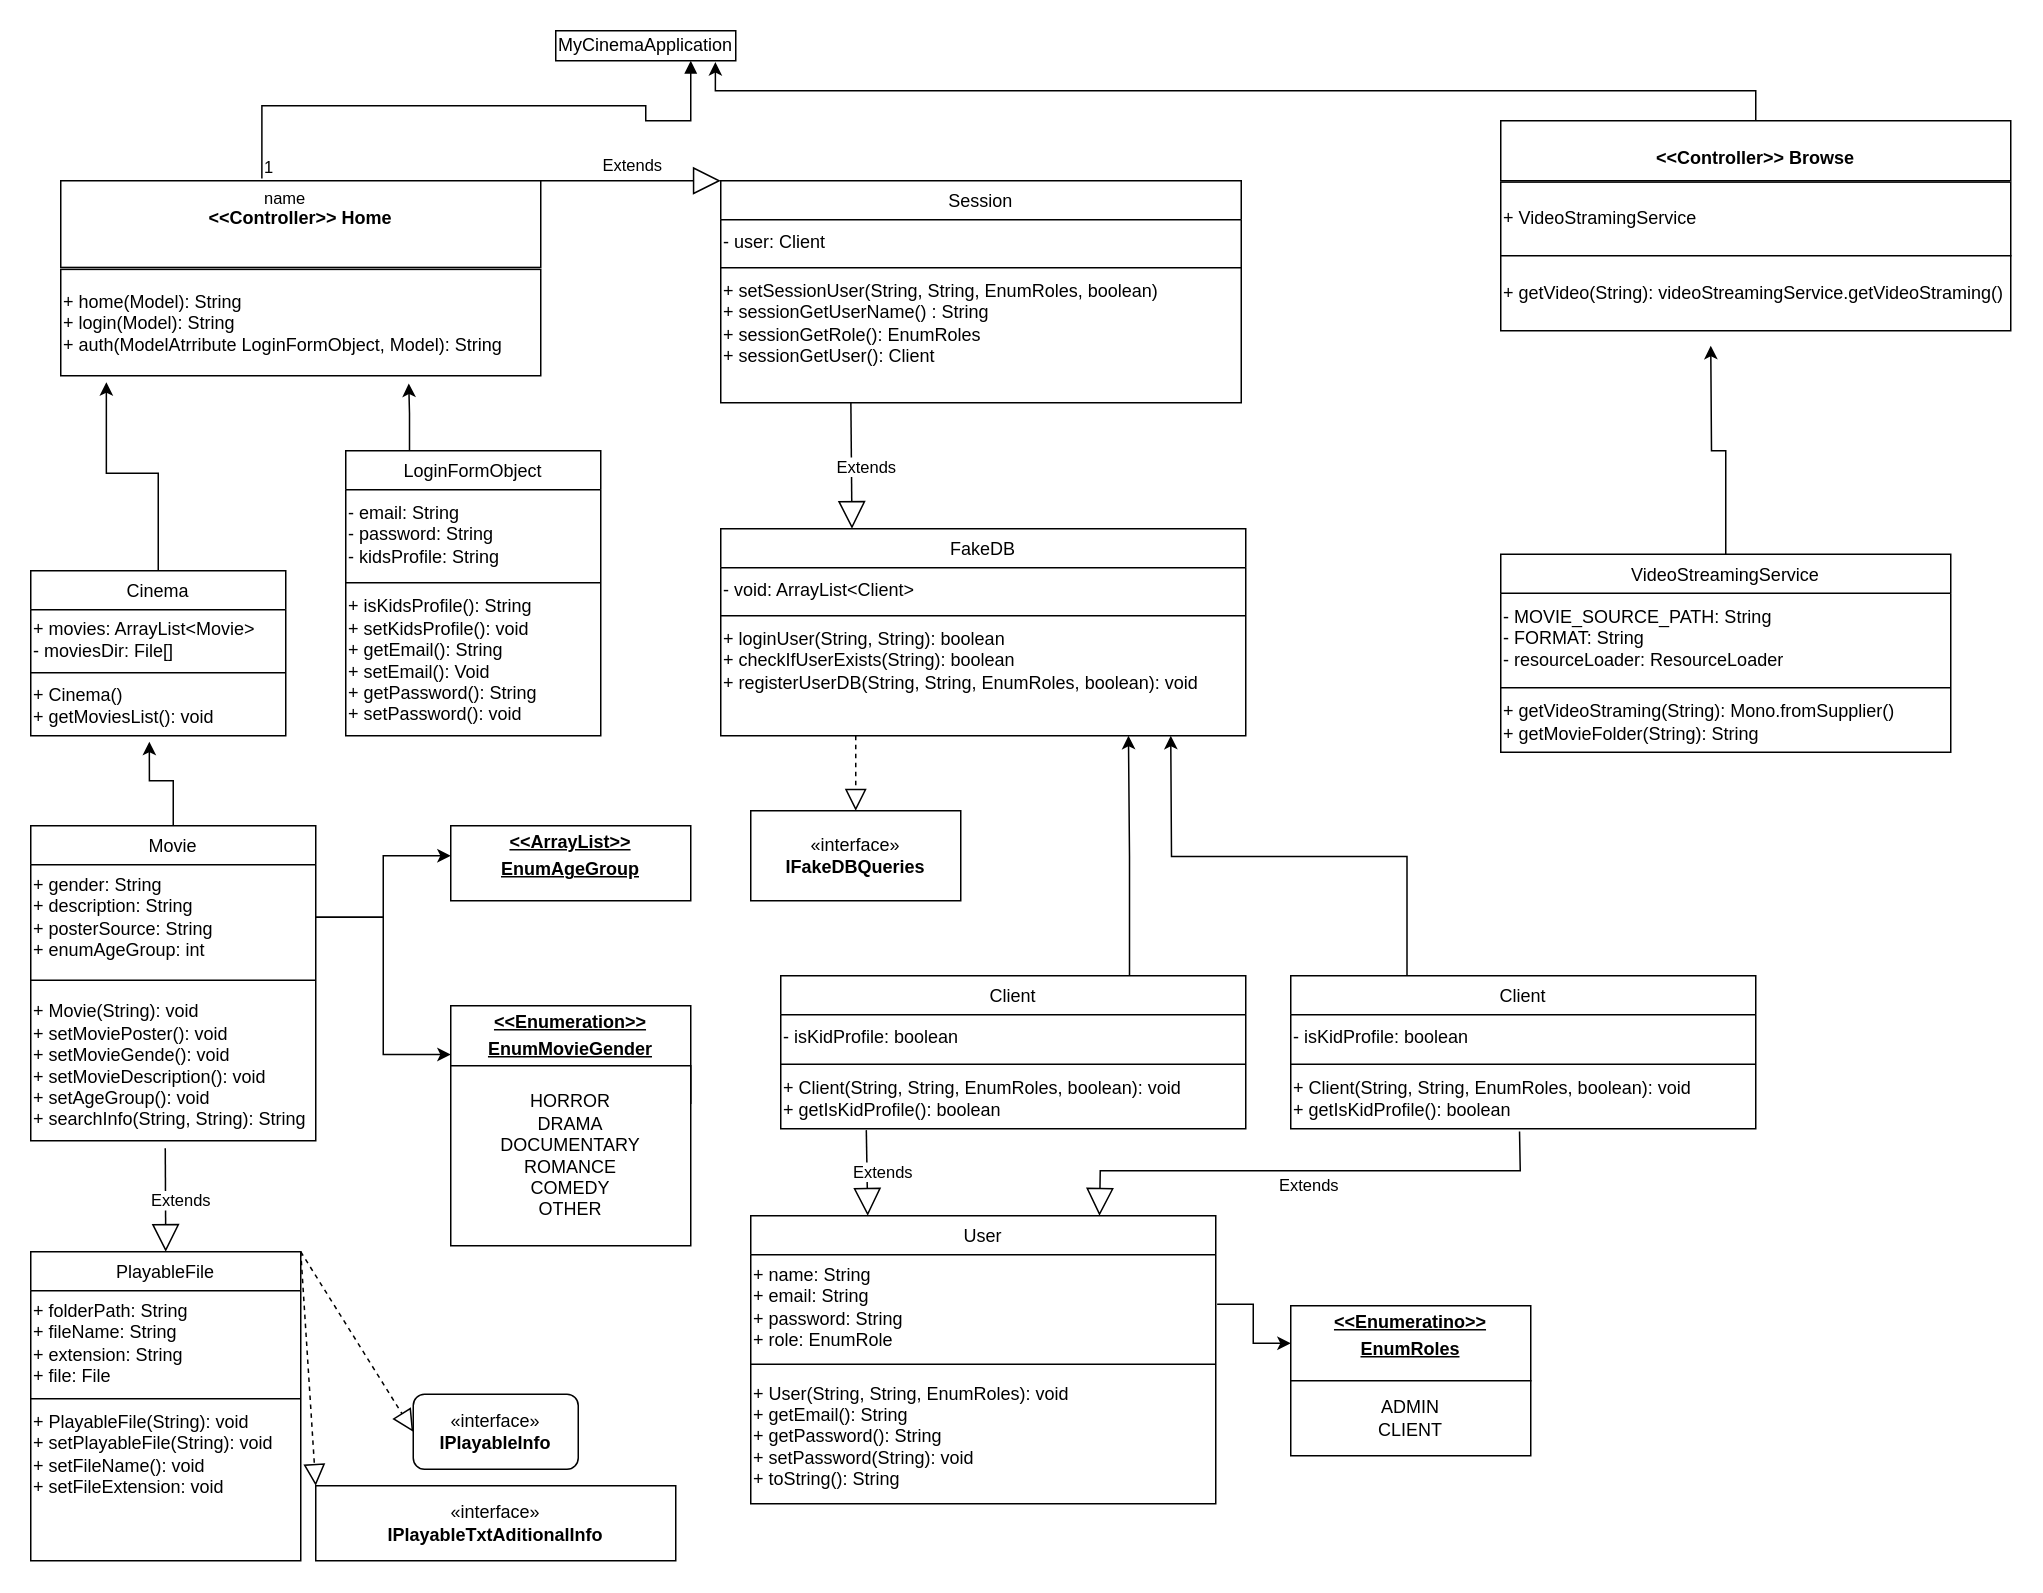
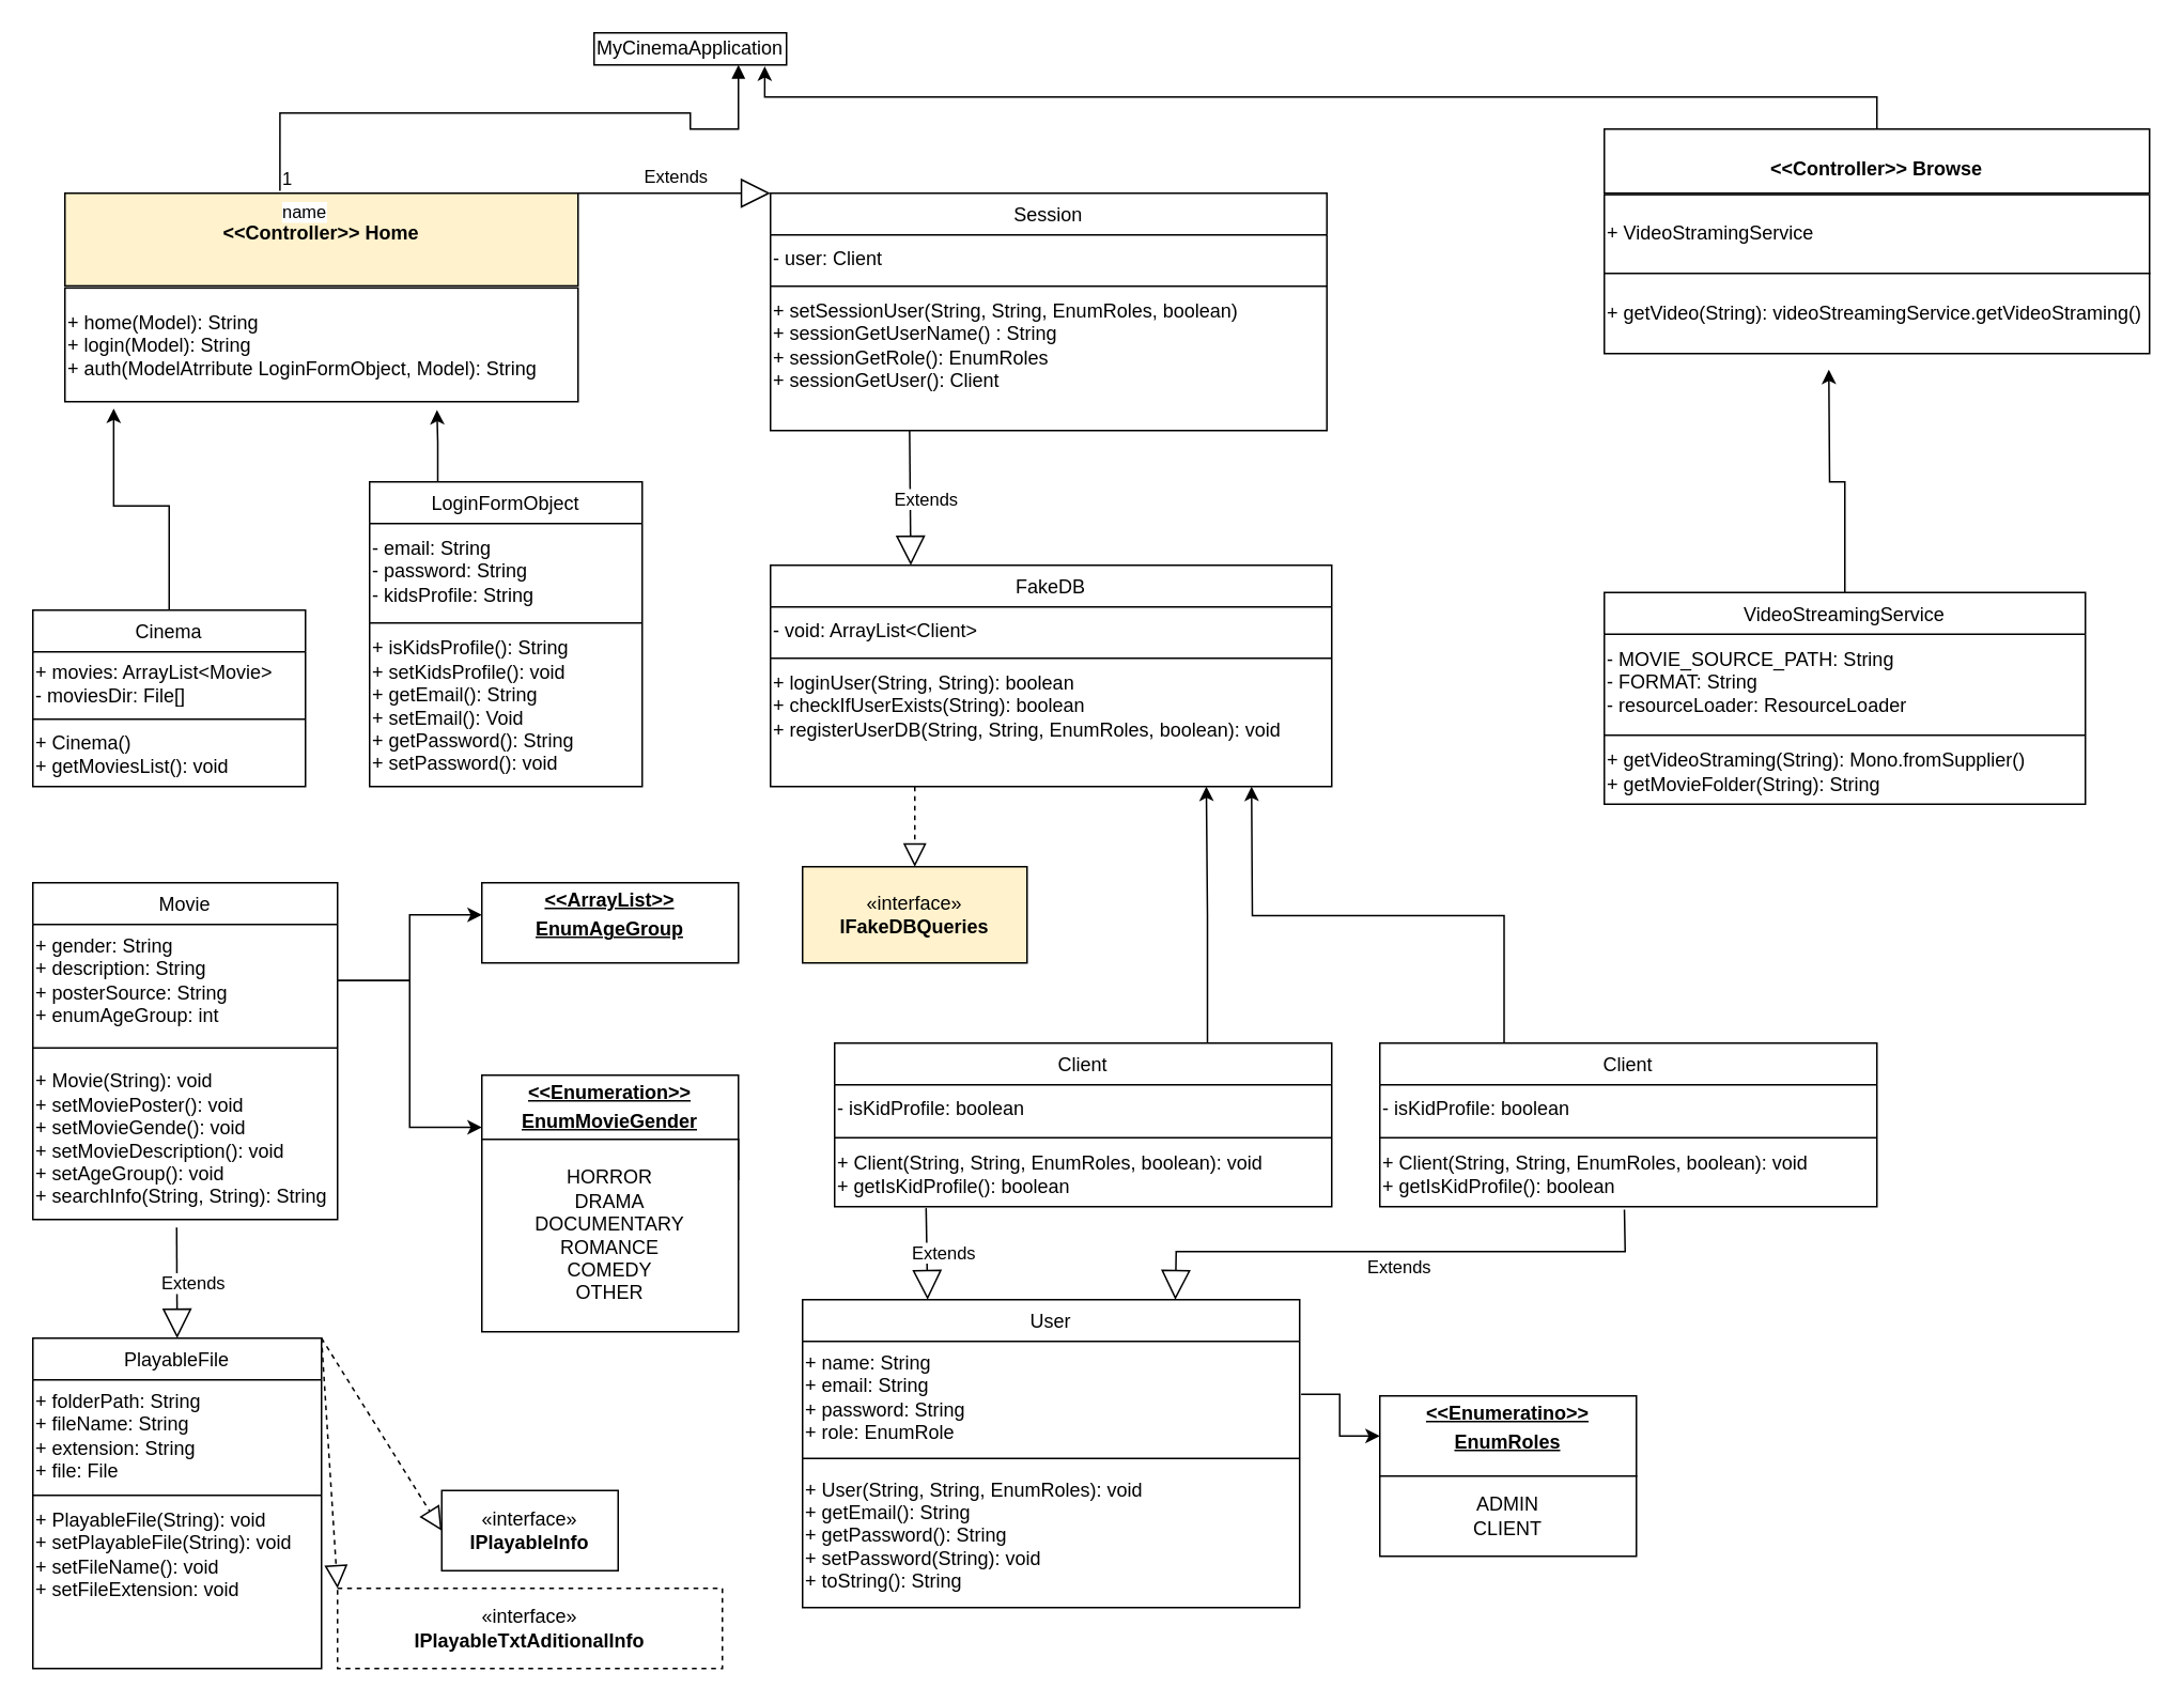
- <mxCell id="29" value="&lt;p style=&quot;margin:0px;margin-top:4px;text-align:center;&quot;&gt;&lt;br&gt;&lt;b&gt;&amp;lt;&amp;lt;Controller&amp;gt;&amp;gt; Home&lt;/b&gt;&lt;/p&gt;" style="verticalAlign=top;align=left;overflow=fill;html=1;whiteSpace=wrap;" vertex="1" parent="28"><mxGeometry x="-50" width="320" height="57.778" as="geometry" /></mxCell>
+ <mxCell id="29" value="&lt;p style=&quot;margin:0px;margin-top:4px;text-align:center;&quot;&gt;&lt;br&gt;&lt;b&gt;&amp;lt;&amp;lt;Controller&amp;gt;&amp;gt; Home&lt;/b&gt;&lt;/p&gt;" style="verticalAlign=top;align=left;overflow=fill;html=1;whiteSpace=wrap;fillColor=#fff2cc;" vertex="1" parent="28"><mxGeometry x="-50" width="320" height="57.778" as="geometry" /></mxCell>
- <mxCell id="40" style="edgeStyle=orthogonalEdgeStyle;rounded=0;orthogonalLoop=1;jettySize=auto;html=1;exitX=0.5;exitY=0;exitDx=0;exitDy=0;entryX=0.465;entryY=1.1;entryDx=0;entryDy=0;entryPerimeter=0;" edge="1" parent="1" source="11" target="22"><mxGeometry relative="1" as="geometry" /></mxCell>
- <mxCell id="48" value="«interface»&lt;br&gt;&lt;b&gt;IFakeDBQueries&lt;/b&gt;" style="html=1;whiteSpace=wrap;" vertex="1" parent="1"><mxGeometry x="500" y="540" width="140" height="60" as="geometry" /></mxCell>
+ <mxCell id="48" value="«interface»&lt;br&gt;&lt;b&gt;IFakeDBQueries&lt;/b&gt;" style="html=1;whiteSpace=wrap;fillColor=#fff2cc;" vertex="1" parent="1"><mxGeometry x="500" y="540" width="140" height="60" as="geometry" /></mxCell>
- <mxCell id="42" value="«interface»&lt;br&gt;&lt;b&gt;IPlayableInfo&lt;/b&gt;" style="html=1;whiteSpace=wrap;rounded=1;" vertex="1" parent="1"><mxGeometry x="275" y="929" width="110" height="50" as="geometry" /></mxCell>
+ <mxCell id="42" value="«interface»&lt;br&gt;&lt;b&gt;IPlayableInfo&lt;/b&gt;" style="html=1;whiteSpace=wrap;" vertex="1" parent="1"><mxGeometry x="275" y="929" width="110" height="50" as="geometry" /></mxCell>
- <mxCell id="44" value="«interface»&lt;div&gt;&lt;b&gt;IPlayableTxtAditionalInfo&lt;/b&gt;&lt;/div&gt;" style="html=1;whiteSpace=wrap;" vertex="1" parent="1"><mxGeometry x="210" y="990" width="240" height="50" as="geometry" /></mxCell>
+ <mxCell id="44" value="«interface»&lt;div&gt;&lt;b&gt;IPlayableTxtAditionalInfo&lt;/b&gt;&lt;/div&gt;" style="html=1;whiteSpace=wrap;dashed=1;" vertex="1" parent="1"><mxGeometry x="210" y="990" width="240" height="50" as="geometry" /></mxCell>
